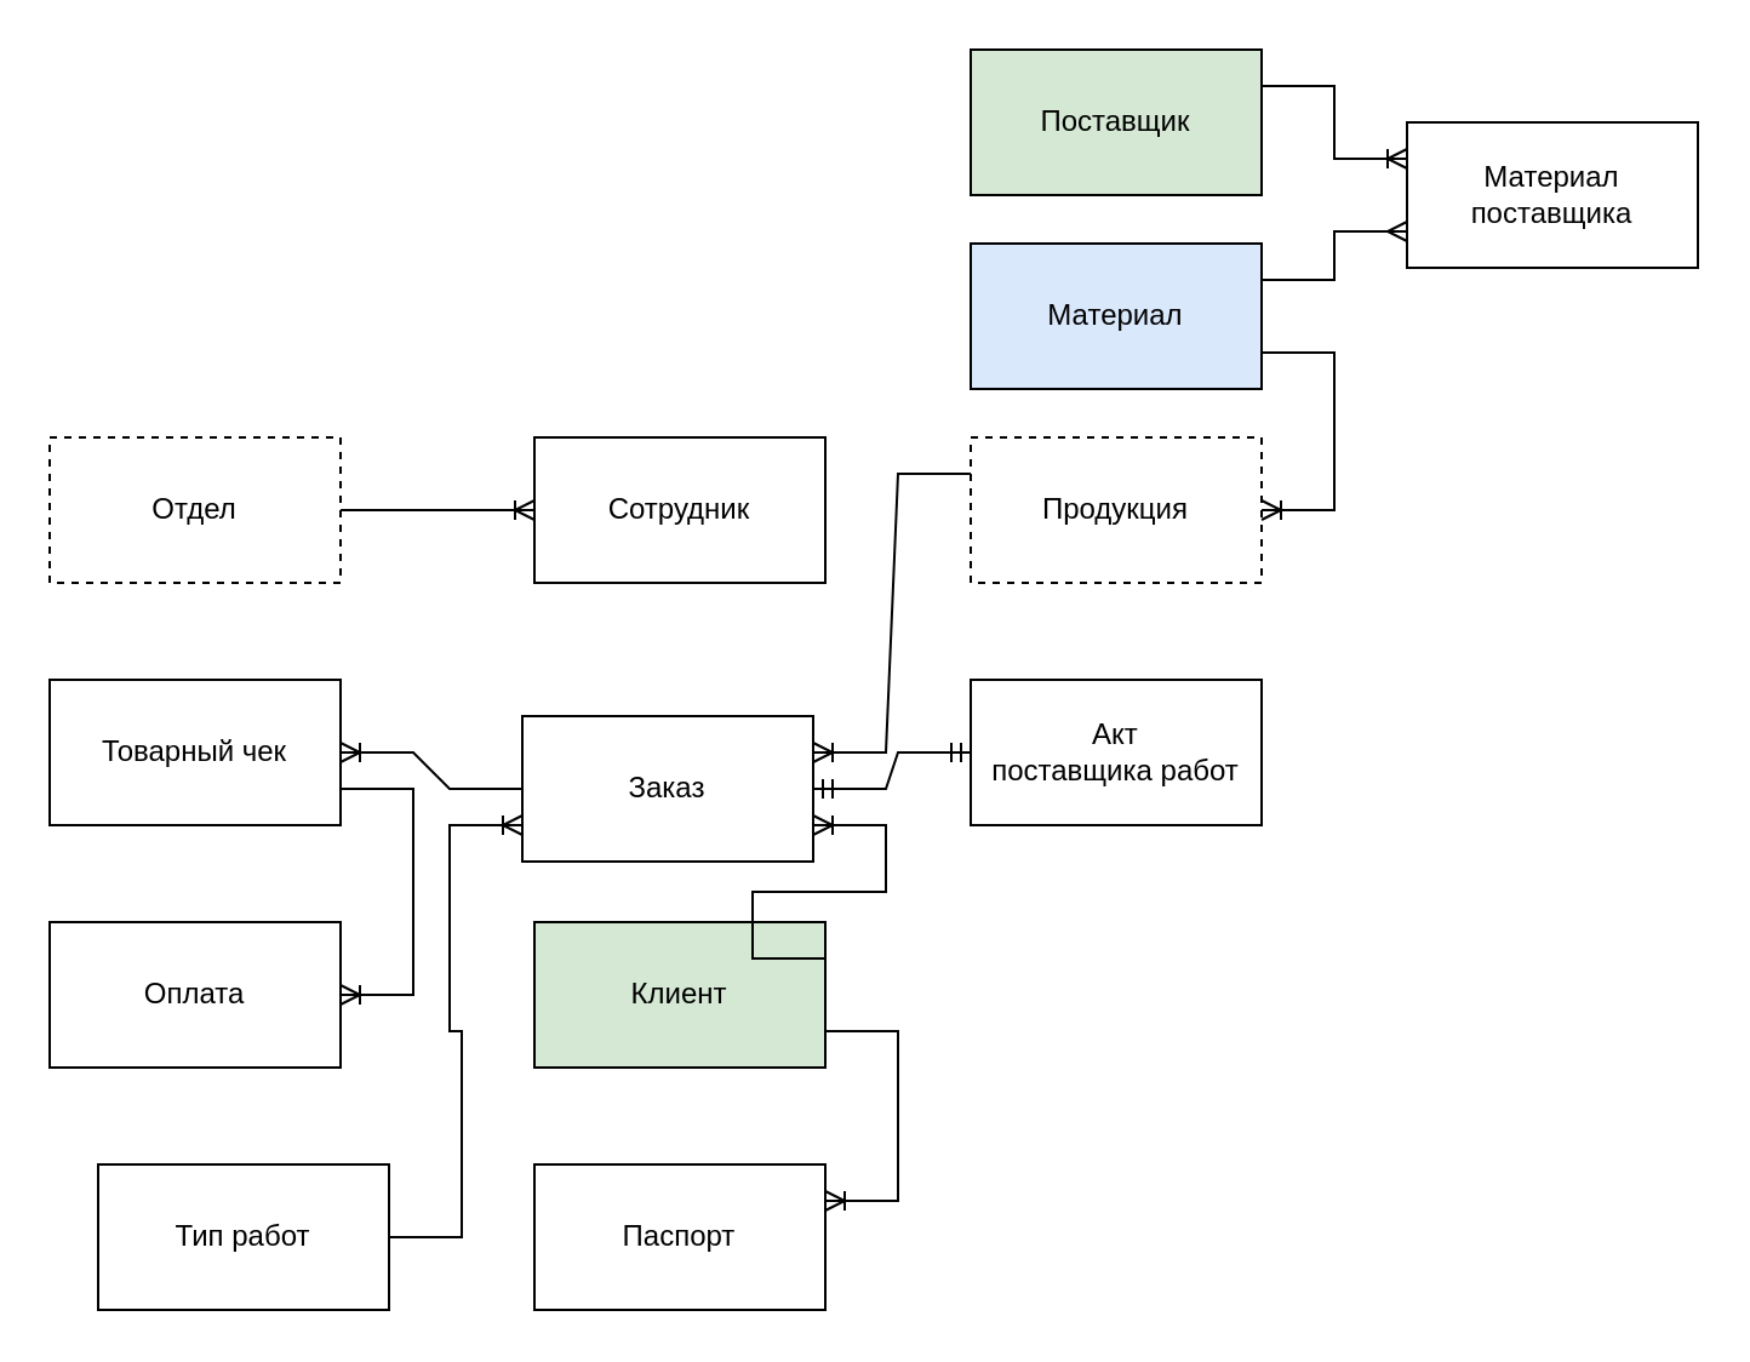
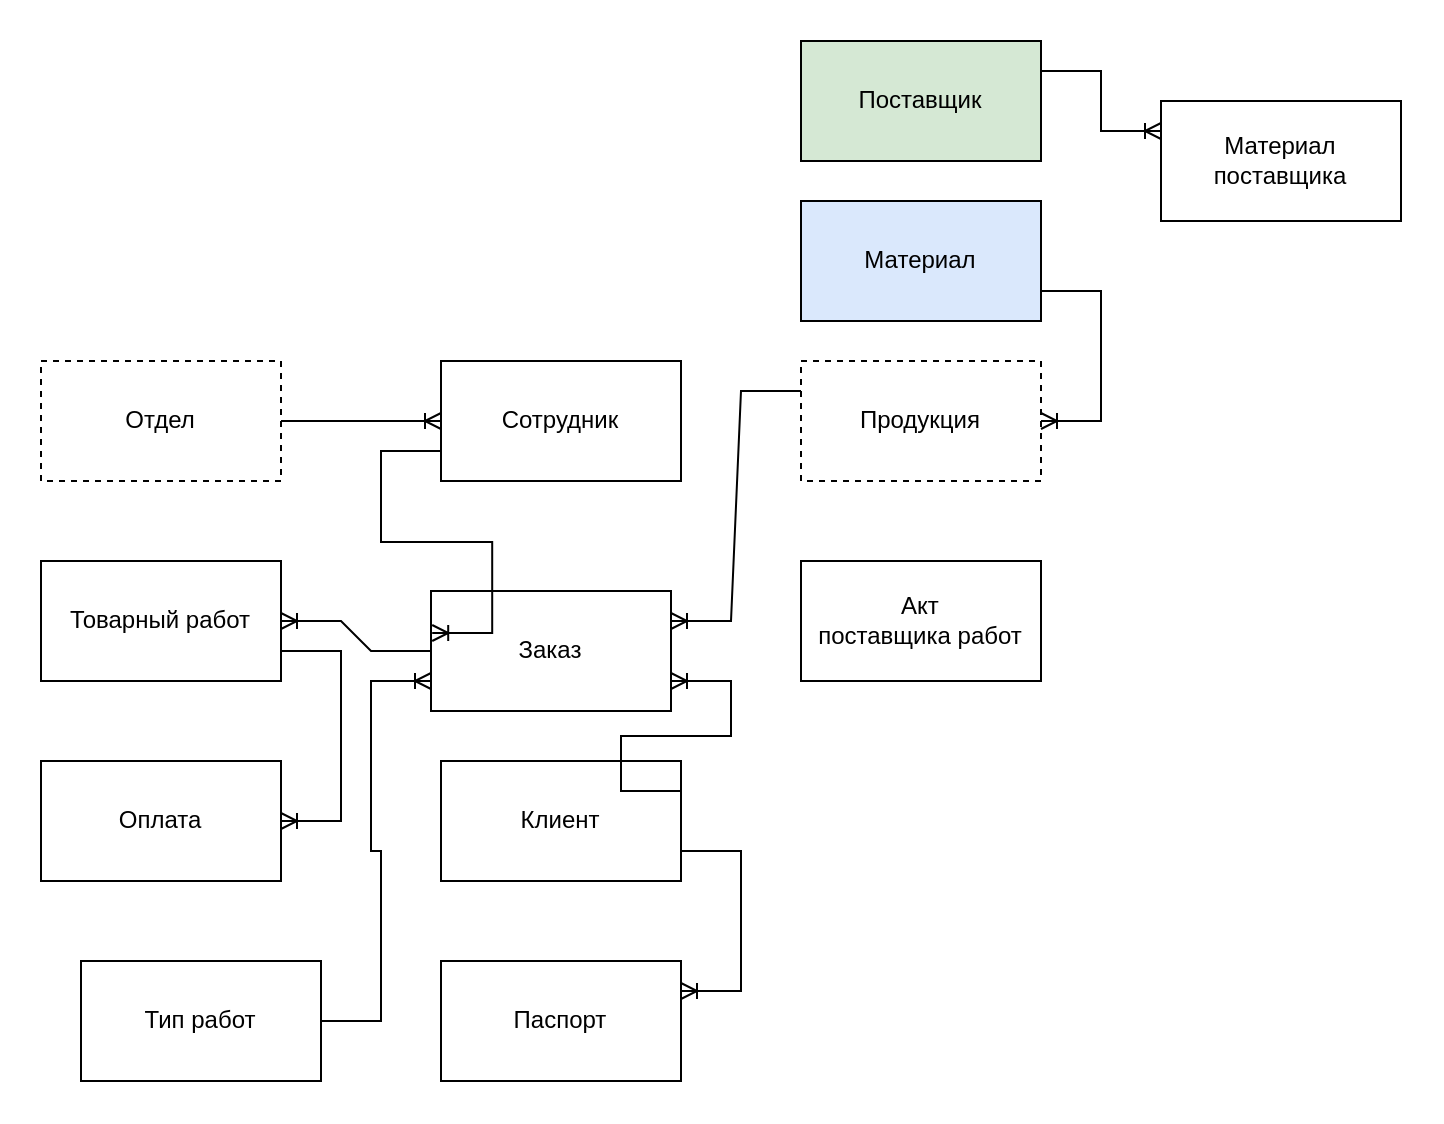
- <mxCell id="24" value="" style="edgeStyle=entityRelationEdgeStyle;fontSize=12;html=1;endArrow=ERmany;rounded=0;exitX=1;exitY=0.25;exitDx=0;exitDy=0;entryX=0;entryY=0.75;entryDx=0;entryDy=0;" parent="1" source="3" target="21" edge="1"><mxGeometry width="100" height="100" relative="1" as="geometry"><mxPoint x="590" y="270" as="sourcePoint" /><mxPoint x="690" y="170" as="targetPoint" /></mxGeometry></mxCell>
+ <mxCell id="17" value="" style="edgeStyle=entityRelationEdgeStyle;fontSize=12;html=1;endArrow=ERoneToMany;rounded=0;entryX=0.005;entryY=0.35;entryDx=0;entryDy=0;entryPerimeter=0;exitX=0;exitY=0.75;exitDx=0;exitDy=0;" parent="1" source="18" target="6" edge="1"><mxGeometry width="100" height="100" relative="1" as="geometry"><mxPoint x="190" y="250" as="sourcePoint" /><mxPoint x="210" y="280" as="targetPoint" /></mxGeometry></mxCell>
- <mxCell id="7" value="Товарный чек" style="rounded=0;whiteSpace=wrap;html=1;" parent="1" vertex="1"><mxGeometry x="20" y="280" width="120" height="60" as="geometry" /></mxCell>
+ <mxCell id="7" value="Товарный работ" style="rounded=0;whiteSpace=wrap;html=1;" parent="1" vertex="1"><mxGeometry x="20" y="280" width="120" height="60" as="geometry" /></mxCell>
- <mxCell id="15" value="" style="edgeStyle=entityRelationEdgeStyle;fontSize=12;html=1;endArrow=ERmandOne;startArrow=ERmandOne;rounded=0;exitX=0;exitY=0.5;exitDx=0;exitDy=0;entryX=1;entryY=0.5;entryDx=0;entryDy=0;" parent="1" source="11" target="6" edge="1"><mxGeometry width="100" height="100" relative="1" as="geometry"><mxPoint x="470" y="460" as="sourcePoint" /><mxPoint x="570" y="360" as="targetPoint" /></mxGeometry></mxCell>
- <mxCell id="5" value="Клиент" style="rounded=0;whiteSpace=wrap;html=1;fillColor=#d5e8d4;" parent="1" vertex="1"><mxGeometry x="220" y="380" width="120" height="60" as="geometry" /></mxCell>
+ <mxCell id="5" value="Клиент" style="rounded=0;whiteSpace=wrap;html=1;" parent="1" vertex="1"><mxGeometry x="220" y="380" width="120" height="60" as="geometry" /></mxCell>
